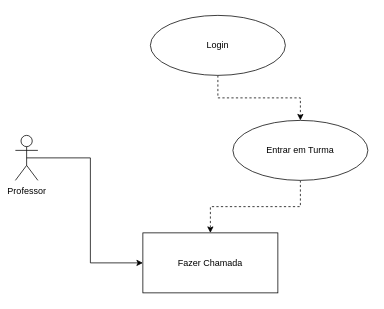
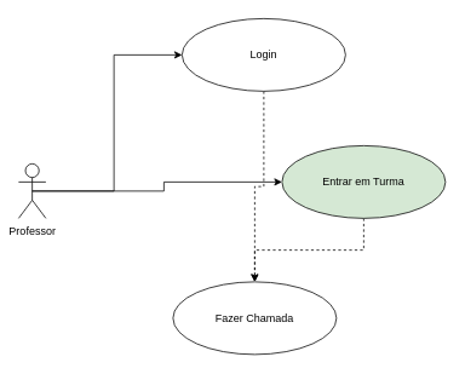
+ <mxCell id="5" style="edgeStyle=orthogonalEdgeStyle;rounded=0;orthogonalLoop=1;jettySize=auto;html=1;exitX=0.5;exitY=0.5;exitDx=0;exitDy=0;exitPerimeter=0;entryX=0;entryY=0.5;entryDx=0;entryDy=0;" edge="1" parent="1" source="6" target="8"><mxGeometry relative="1" as="geometry" /></mxCell>
- <mxCell id="7" style="edgeStyle=orthogonalEdgeStyle;rounded=0;orthogonalLoop=1;jettySize=auto;html=1;exitX=0.5;exitY=1;exitDx=0;exitDy=0;dashed=1;" edge="1" parent="1" source="8" target="10"><mxGeometry relative="1" as="geometry" /></mxCell>
+ <mxCell id="7" style="edgeStyle=orthogonalEdgeStyle;rounded=0;orthogonalLoop=1;jettySize=auto;html=1;exitX=0.5;exitY=1;exitDx=0;exitDy=0;dashed=1;" edge="1" parent="1" source="8" target="11"><mxGeometry relative="1" as="geometry" /></mxCell>
- <mxCell id="10" value="Entrar em Turma" style="ellipse;whiteSpace=wrap;html=1;labelBackgroundColor=none;" vertex="1" parent="1"><mxGeometry x="310" y="160" width="180" height="80" as="geometry" /></mxCell>
+ <mxCell id="10" value="Entrar em Turma" style="ellipse;whiteSpace=wrap;html=1;labelBackgroundColor=none;fillColor=#d5e8d4;" vertex="1" parent="1"><mxGeometry x="310" y="160" width="180" height="80" as="geometry" /></mxCell>
- <mxCell id="4" style="edgeStyle=orthogonalEdgeStyle;rounded=0;orthogonalLoop=1;jettySize=auto;html=1;exitX=0.5;exitY=0.5;exitDx=0;exitDy=0;exitPerimeter=0;entryX=0;entryY=0.5;entryDx=0;entryDy=0;labelBackgroundColor=none;fontColor=default;" edge="1" parent="1" source="6" target="11"><mxGeometry relative="1" as="geometry" /></mxCell>
+ <mxCell id="4" style="edgeStyle=orthogonalEdgeStyle;rounded=0;orthogonalLoop=1;jettySize=auto;html=1;exitX=0.5;exitY=0.5;exitDx=0;exitDy=0;exitPerimeter=0;labelBackgroundColor=none;fontColor=default;" edge="1" parent="1" source="6" target="10"><mxGeometry relative="1" as="geometry" /></mxCell>
- <mxCell id="11" value="Fazer Chamada" style="whiteSpace=wrap;html=1;labelBackgroundColor=none;rounded=0;" vertex="1" parent="1"><mxGeometry x="190" y="310" width="180" height="80" as="geometry" /></mxCell>
+ <mxCell id="11" value="Fazer Chamada" style="ellipse;whiteSpace=wrap;html=1;labelBackgroundColor=none;" vertex="1" parent="1"><mxGeometry x="190" y="310" width="180" height="80" as="geometry" /></mxCell>
